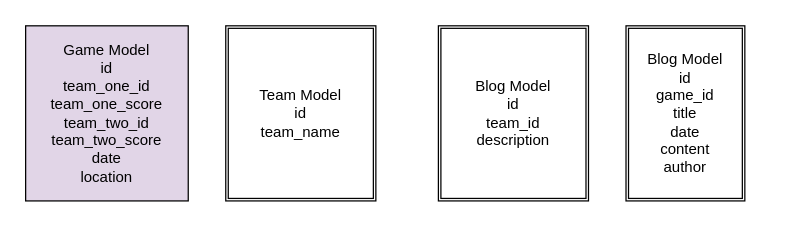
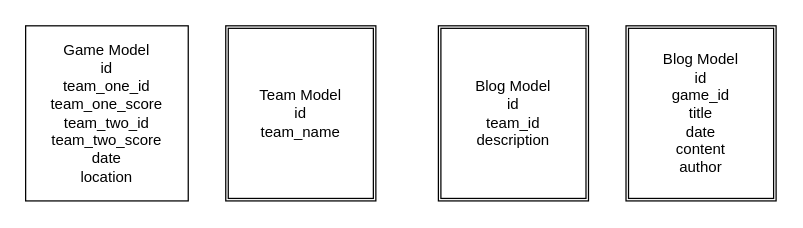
- <mxCell id="2" value="Game Model&lt;br&gt;id&lt;br&gt;team_one_id&lt;br&gt;team_one_score&lt;br&gt;team_two_id&lt;br&gt;team_two_score&lt;br&gt;date&lt;br&gt;location" style="rounded=0;whiteSpace=wrap;html=1;fillColor=#e1d5e7;" vertex="1" parent="1"><mxGeometry x="20" y="20" width="130" height="140" as="geometry" /></mxCell>
+ <mxCell id="2" value="Game Model&lt;br&gt;id&lt;br&gt;team_one_id&lt;br&gt;team_one_score&lt;br&gt;team_two_id&lt;br&gt;team_two_score&lt;br&gt;date&lt;br&gt;location" style="rounded=0;whiteSpace=wrap;html=1;" vertex="1" parent="1"><mxGeometry x="20" y="20" width="130" height="140" as="geometry" /></mxCell>
- <mxCell id="5" value="Blog Model&lt;br&gt;id&lt;br&gt;game_id&lt;br&gt;title&lt;br&gt;date&lt;br&gt;content&lt;br&gt;author" style="shape=ext;double=1;rounded=0;whiteSpace=wrap;html=1;" vertex="1" parent="1"><mxGeometry x="500" y="20" width="95" height="140" as="geometry" /></mxCell>
+ <mxCell id="5" value="Blog Model&lt;br&gt;id&lt;br&gt;game_id&lt;br&gt;title&lt;br&gt;date&lt;br&gt;content&lt;br&gt;author" style="shape=ext;double=1;rounded=0;whiteSpace=wrap;html=1;" vertex="1" parent="1"><mxGeometry x="500" y="20" width="120" height="140" as="geometry" /></mxCell>
